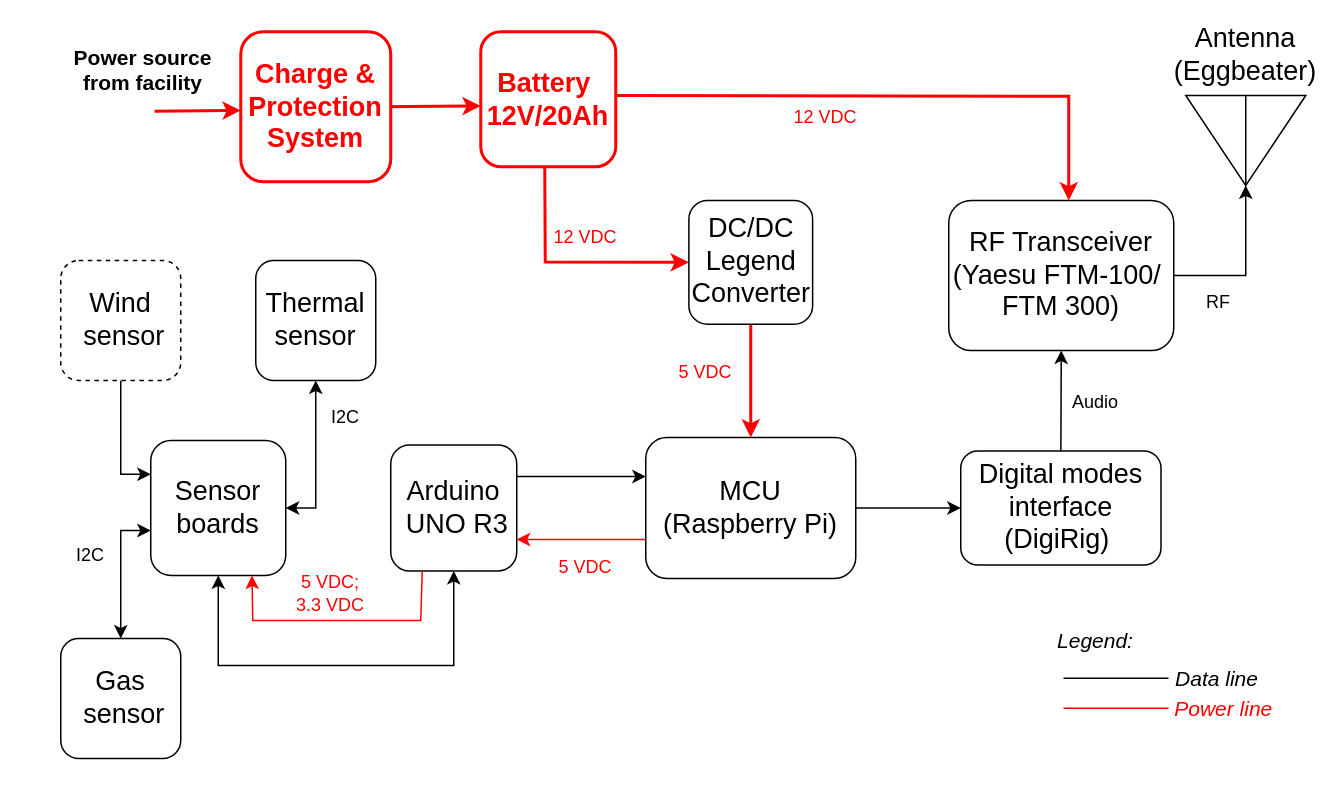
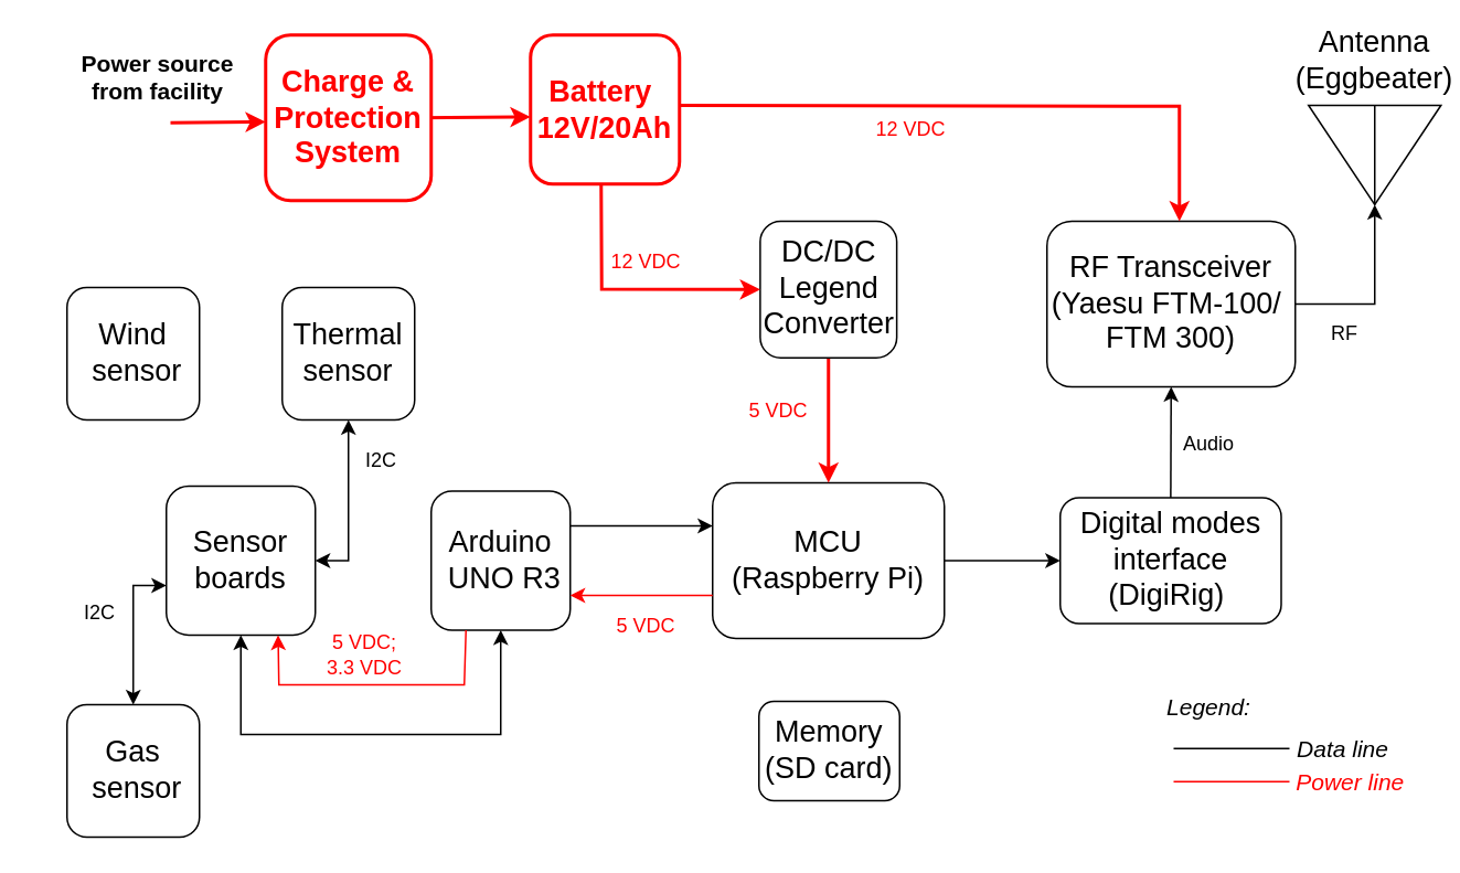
- <mxCell id="11" value="&lt;font style=&quot;font-size: 18px;&quot;&gt;Wind&lt;br&gt;&amp;nbsp;sensor&lt;/font&gt;" style="whiteSpace=wrap;html=1;aspect=fixed;labelBackgroundColor=none;rounded=1;dashed=1;" parent="1" vertex="1"><mxGeometry x="40" y="173" width="80" height="80" as="geometry" /></mxCell>
+ <mxCell id="11" value="&lt;font style=&quot;font-size: 18px;&quot;&gt;Wind&lt;br&gt;&amp;nbsp;sensor&lt;/font&gt;" style="whiteSpace=wrap;html=1;aspect=fixed;labelBackgroundColor=none;rounded=1;" parent="1" vertex="1"><mxGeometry x="40" y="173" width="80" height="80" as="geometry" /></mxCell>
- <mxCell id="10" style="edgeStyle=orthogonalEdgeStyle;rounded=0;orthogonalLoop=1;jettySize=auto;html=1;exitX=0.5;exitY=1;exitDx=0;exitDy=0;entryX=0;entryY=0.25;entryDx=0;entryDy=0;" parent="1" source="11" target="6" edge="1"><mxGeometry relative="1" as="geometry"><mxPoint x="80" y="323" as="targetPoint" /></mxGeometry></mxCell>
+ <mxCell id="3" value="&lt;font style=&quot;font-size: 18px;&quot;&gt;Memory &lt;br&gt;(SD card)&lt;/font&gt;" style="rounded=1;whiteSpace=wrap;html=1;labelBackgroundColor=none;" parent="1" vertex="1"><mxGeometry x="458" y="423" width="85" height="60" as="geometry" /></mxCell>
